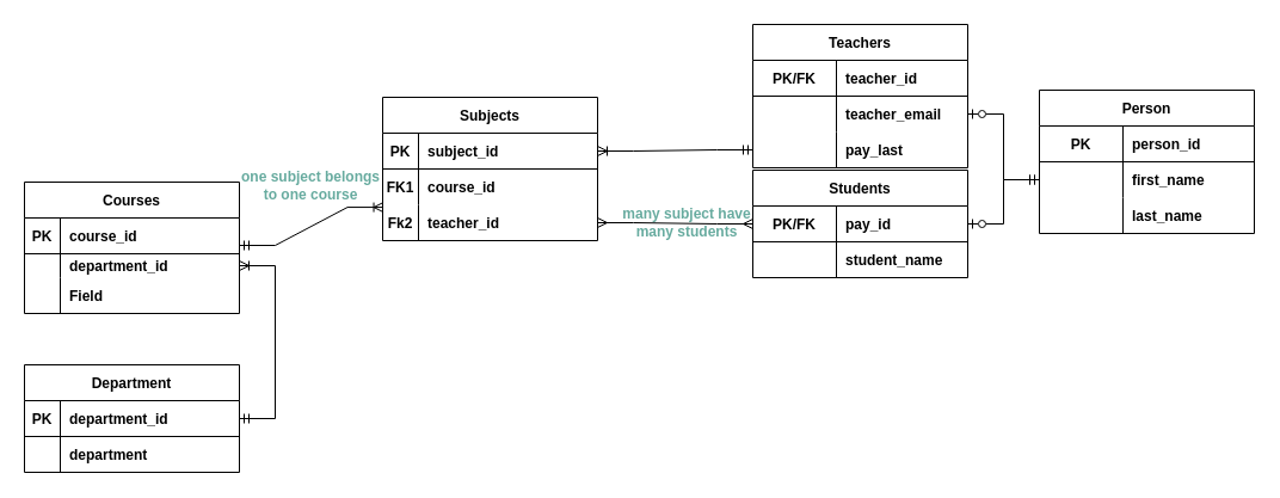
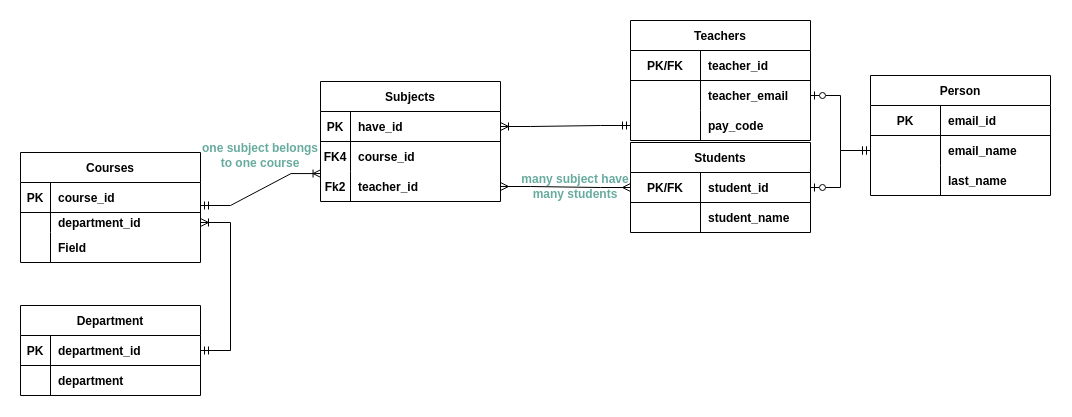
- <mxCell id="49" value="person_id" style="shape=partialRectangle;connectable=0;fillColor=none;top=0;left=0;bottom=0;right=0;align=left;spacingLeft=6;fontStyle=1;overflow=hidden;" parent="47" vertex="1"><mxGeometry x="70" width="110" height="30" as="geometry"><mxRectangle width="110" height="30" as="alternateBounds" /></mxGeometry></mxCell>
+ <mxCell id="49" value="email_id" style="shape=partialRectangle;connectable=0;fillColor=none;top=0;left=0;bottom=0;right=0;align=left;spacingLeft=6;fontStyle=1;overflow=hidden;" parent="47" vertex="1"><mxGeometry x="70" width="110" height="30" as="geometry"><mxRectangle width="110" height="30" as="alternateBounds" /></mxGeometry></mxCell>
- <mxCell id="38" value="pay_last" style="shape=partialRectangle;connectable=0;fillColor=none;top=0;left=0;bottom=0;right=0;align=left;spacingLeft=6;overflow=hidden;fontStyle=1" parent="36" vertex="1"><mxGeometry x="70" width="110" height="30" as="geometry"><mxRectangle width="110" height="30" as="alternateBounds" /></mxGeometry></mxCell>
+ <mxCell id="38" value="pay_code" style="shape=partialRectangle;connectable=0;fillColor=none;top=0;left=0;bottom=0;right=0;align=left;spacingLeft=6;overflow=hidden;fontStyle=1" parent="36" vertex="1"><mxGeometry x="70" width="110" height="30" as="geometry"><mxRectangle width="110" height="30" as="alternateBounds" /></mxGeometry></mxCell>
- <mxCell id="5" value="subject_id" style="shape=partialRectangle;connectable=0;fillColor=none;top=0;left=0;bottom=0;right=0;align=left;spacingLeft=6;fontStyle=1;overflow=hidden;" parent="3" vertex="1"><mxGeometry x="30" width="150" height="30" as="geometry"><mxRectangle width="150" height="30" as="alternateBounds" /></mxGeometry></mxCell>
+ <mxCell id="5" value="have_id" style="shape=partialRectangle;connectable=0;fillColor=none;top=0;left=0;bottom=0;right=0;align=left;spacingLeft=6;fontStyle=1;overflow=hidden;" parent="3" vertex="1"><mxGeometry x="30" width="150" height="30" as="geometry"><mxRectangle width="150" height="30" as="alternateBounds" /></mxGeometry></mxCell>
- <mxCell id="52" value="first_name" style="shape=partialRectangle;connectable=0;fillColor=none;top=0;left=0;bottom=0;right=0;align=left;spacingLeft=6;overflow=hidden;fontStyle=1" parent="50" vertex="1"><mxGeometry x="70" width="110" height="30" as="geometry"><mxRectangle width="110" height="30" as="alternateBounds" /></mxGeometry></mxCell>
+ <mxCell id="52" value="email_name" style="shape=partialRectangle;connectable=0;fillColor=none;top=0;left=0;bottom=0;right=0;align=left;spacingLeft=6;overflow=hidden;fontStyle=1" parent="50" vertex="1"><mxGeometry x="70" width="110" height="30" as="geometry"><mxRectangle width="110" height="30" as="alternateBounds" /></mxGeometry></mxCell>
- <mxCell id="7" value="FK1" style="shape=partialRectangle;connectable=0;fillColor=none;top=0;left=0;bottom=0;right=0;editable=1;overflow=hidden;fontStyle=1" parent="6" vertex="1"><mxGeometry width="30" height="30" as="geometry"><mxRectangle width="30" height="30" as="alternateBounds" /></mxGeometry></mxCell>
+ <mxCell id="7" value="FK4" style="shape=partialRectangle;connectable=0;fillColor=none;top=0;left=0;bottom=0;right=0;editable=1;overflow=hidden;fontStyle=1" parent="6" vertex="1"><mxGeometry width="30" height="30" as="geometry"><mxRectangle width="30" height="30" as="alternateBounds" /></mxGeometry></mxCell>
- <mxCell id="42" value="pay_id" style="shape=partialRectangle;connectable=0;fillColor=none;top=0;left=0;bottom=0;right=0;align=left;spacingLeft=6;fontStyle=1;overflow=hidden;" parent="40" vertex="1"><mxGeometry x="70" width="110" height="30" as="geometry"><mxRectangle width="110" height="30" as="alternateBounds" /></mxGeometry></mxCell>
+ <mxCell id="42" value="student_id" style="shape=partialRectangle;connectable=0;fillColor=none;top=0;left=0;bottom=0;right=0;align=left;spacingLeft=6;fontStyle=1;overflow=hidden;" parent="40" vertex="1"><mxGeometry x="70" width="110" height="30" as="geometry"><mxRectangle width="110" height="30" as="alternateBounds" /></mxGeometry></mxCell>
